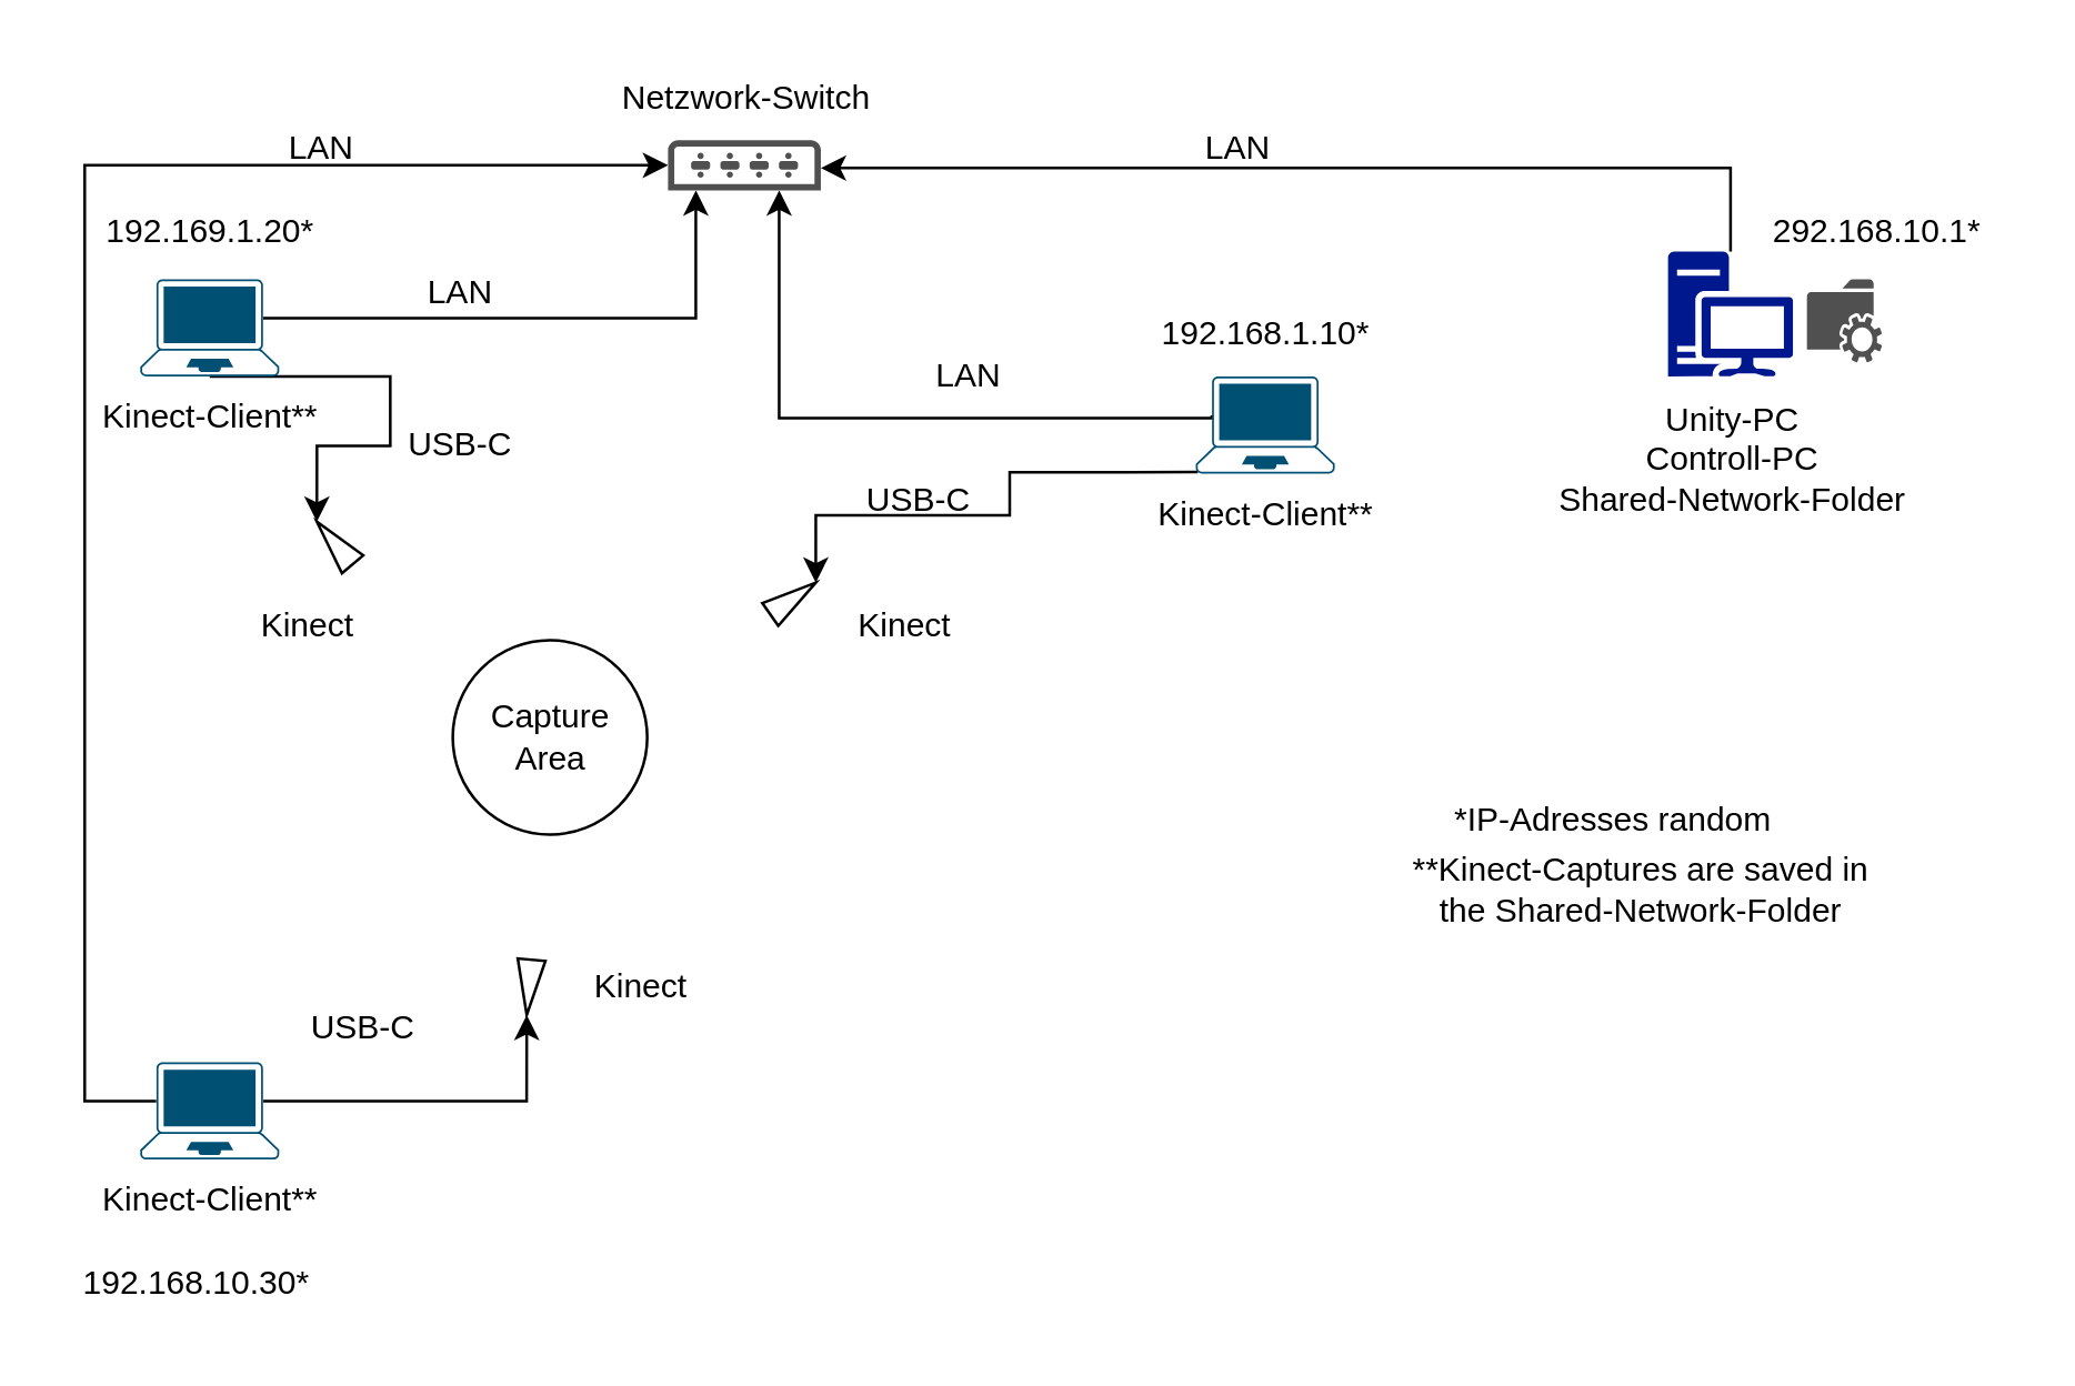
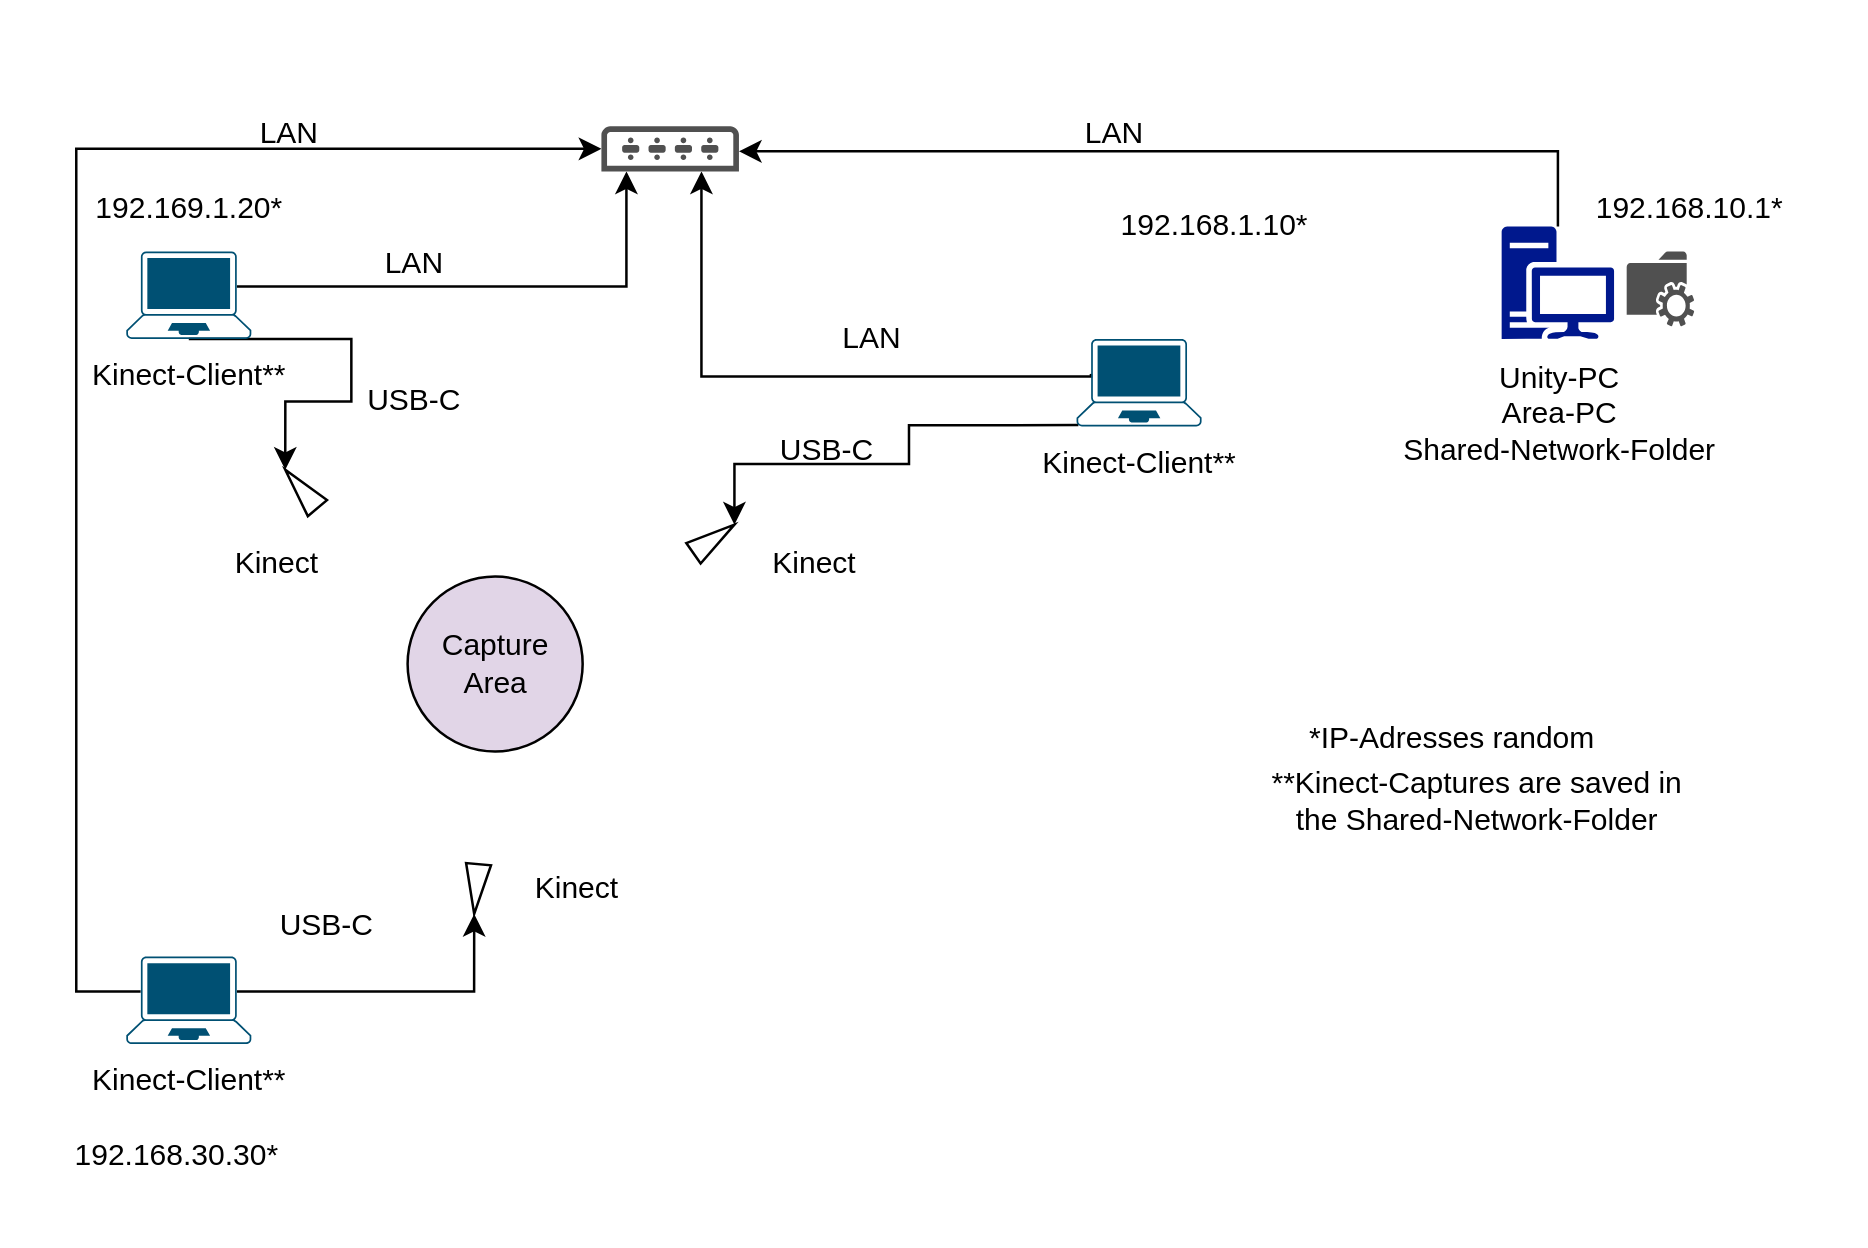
- <mxCell id="14" value="Netzwork-Switch" style="text;html=1;align=center;verticalAlign=middle;resizable=0;points=[];autosize=1;strokeColor=none;fillColor=none;" parent="1" vertex="1"><mxGeometry x="212.5" y="20" width="110" height="30" as="geometry" /></mxCell>
- <mxCell id="36" value="292.168.10.1*" style="text;html=1;align=center;verticalAlign=middle;resizable=0;points=[];autosize=1;strokeColor=none;fillColor=none;" parent="1" vertex="1"><mxGeometry x="625" y="68" width="100" height="30" as="geometry" /></mxCell>
+ <mxCell id="36" value="192.168.10.1*" style="text;html=1;align=center;verticalAlign=middle;resizable=0;points=[];autosize=1;strokeColor=none;fillColor=none;" parent="1" vertex="1"><mxGeometry x="625" y="68" width="100" height="30" as="geometry" /></mxCell>
- <mxCell id="33" value="192.168.1.10*" style="text;html=1;align=center;verticalAlign=middle;resizable=0;points=[];autosize=1;strokeColor=none;fillColor=none;" parent="1" vertex="1"><mxGeometry x="405" y="105" width="100" height="30" as="geometry" /></mxCell>
+ <mxCell id="33" value="192.168.1.10*" style="text;html=1;align=center;verticalAlign=middle;resizable=0;points=[];autosize=1;strokeColor=none;fillColor=none;" parent="1" vertex="1"><mxGeometry x="435" y="75" width="100" height="30" as="geometry" /></mxCell>
- <mxCell id="22" value="Unity-PC&lt;br&gt;Controll-PC&lt;br&gt;Shared-Network-Folder" style="text;html=1;align=center;verticalAlign=middle;resizable=0;points=[];autosize=1;strokeColor=none;fillColor=none;" parent="1" vertex="1"><mxGeometry x="547.5" y="135" width="150" height="60" as="geometry" /></mxCell>
+ <mxCell id="22" value="Unity-PC&lt;br&gt;Area-PC&lt;br&gt;Shared-Network-Folder" style="text;html=1;align=center;verticalAlign=middle;resizable=0;points=[];autosize=1;strokeColor=none;fillColor=none;" parent="1" vertex="1"><mxGeometry x="547.5" y="135" width="150" height="60" as="geometry" /></mxCell>
- <mxCell id="24" value="Capture&lt;br&gt;Area" style="ellipse;whiteSpace=wrap;html=1;aspect=fixed;" parent="1" vertex="1"><mxGeometry x="162.5" y="230" width="70" height="70" as="geometry" /></mxCell>
+ <mxCell id="24" value="Capture&lt;br&gt;Area" style="ellipse;whiteSpace=wrap;html=1;aspect=fixed;fillColor=#e1d5e7;" parent="1" vertex="1"><mxGeometry x="162.5" y="230" width="70" height="70" as="geometry" /></mxCell>
- <mxCell id="35" value="192.168.10.30*" style="text;html=1;align=center;verticalAlign=middle;resizable=0;points=[];autosize=1;strokeColor=none;fillColor=none;" parent="1" vertex="1"><mxGeometry x="20" y="447" width="100" height="30" as="geometry" /></mxCell>
+ <mxCell id="35" value="192.168.30.30*" style="text;html=1;align=center;verticalAlign=middle;resizable=0;points=[];autosize=1;strokeColor=none;fillColor=none;" parent="1" vertex="1"><mxGeometry x="20" y="447" width="100" height="30" as="geometry" /></mxCell>
